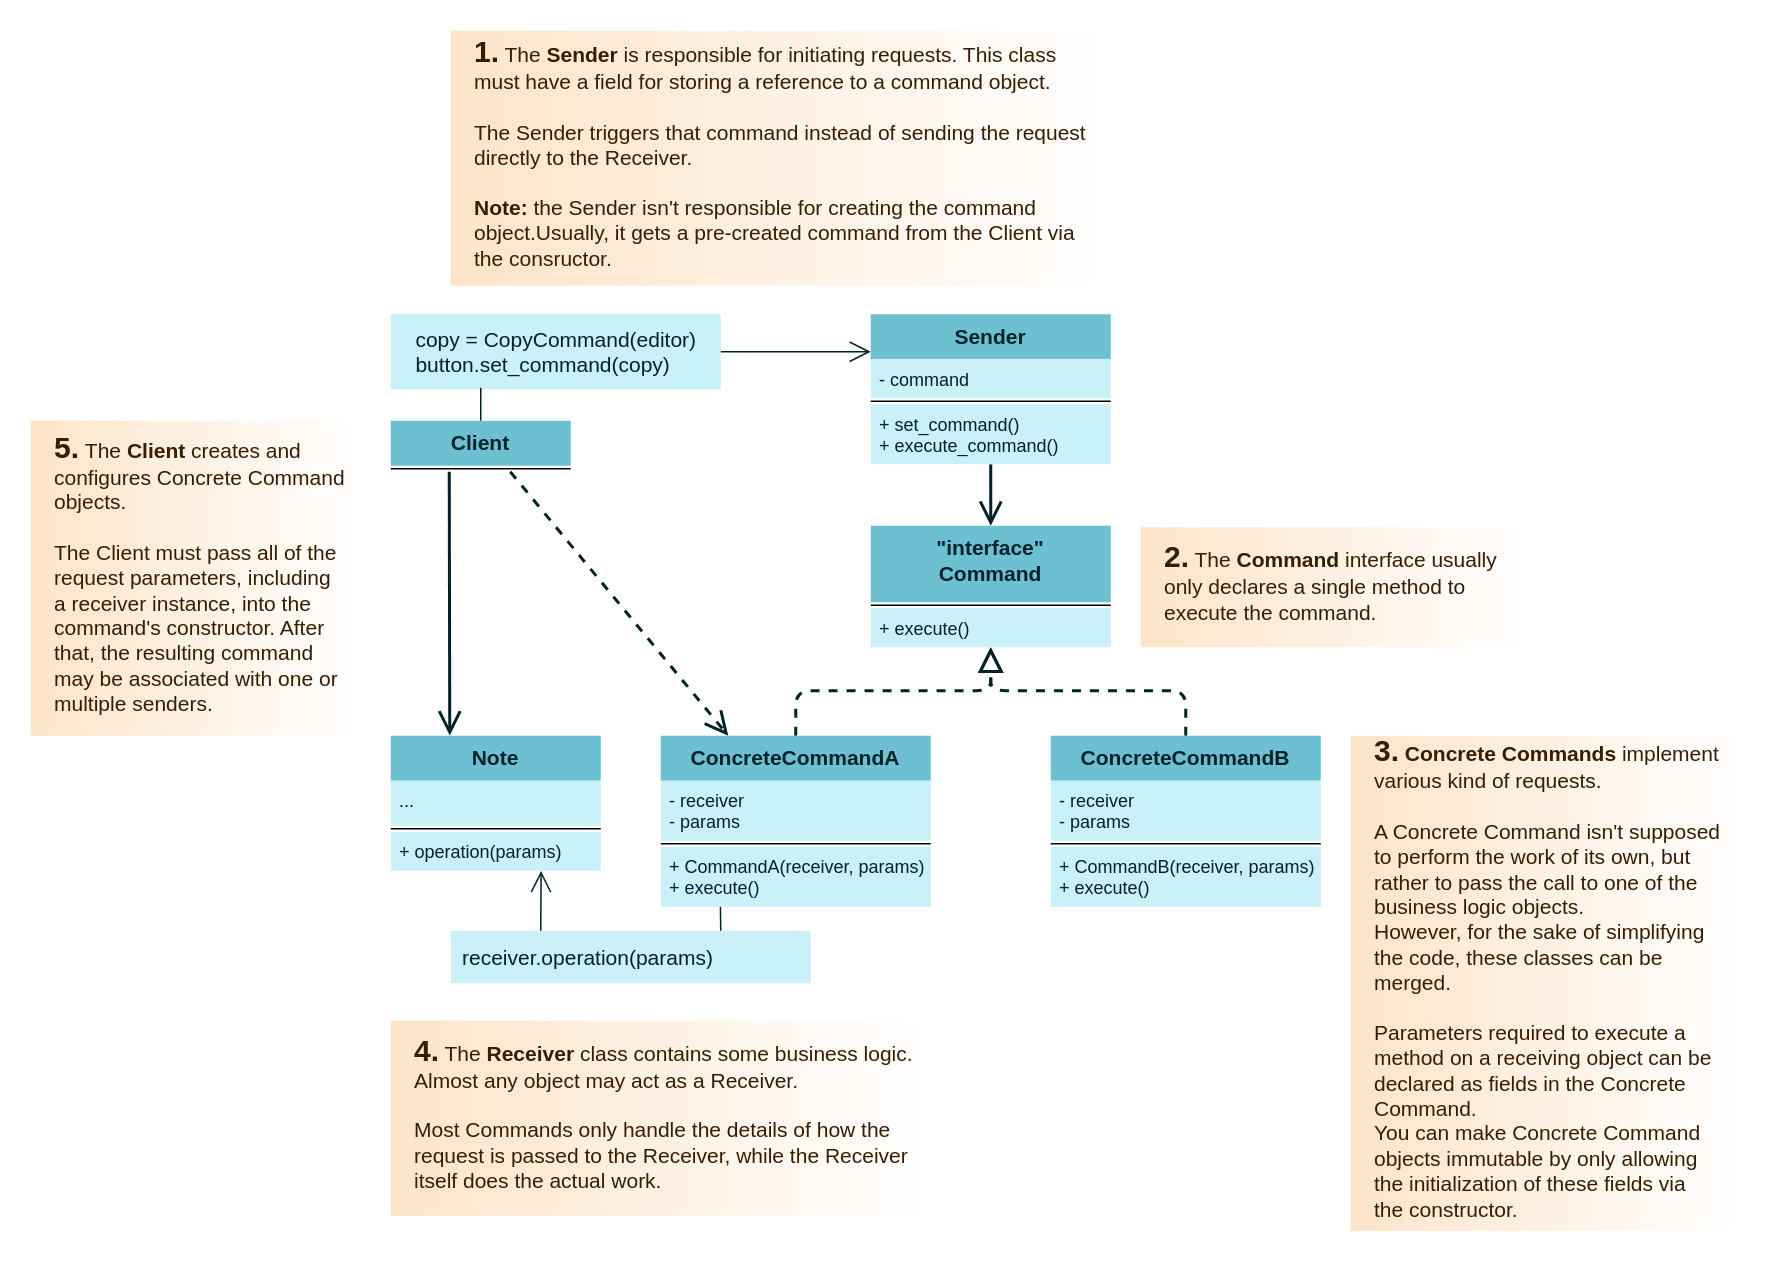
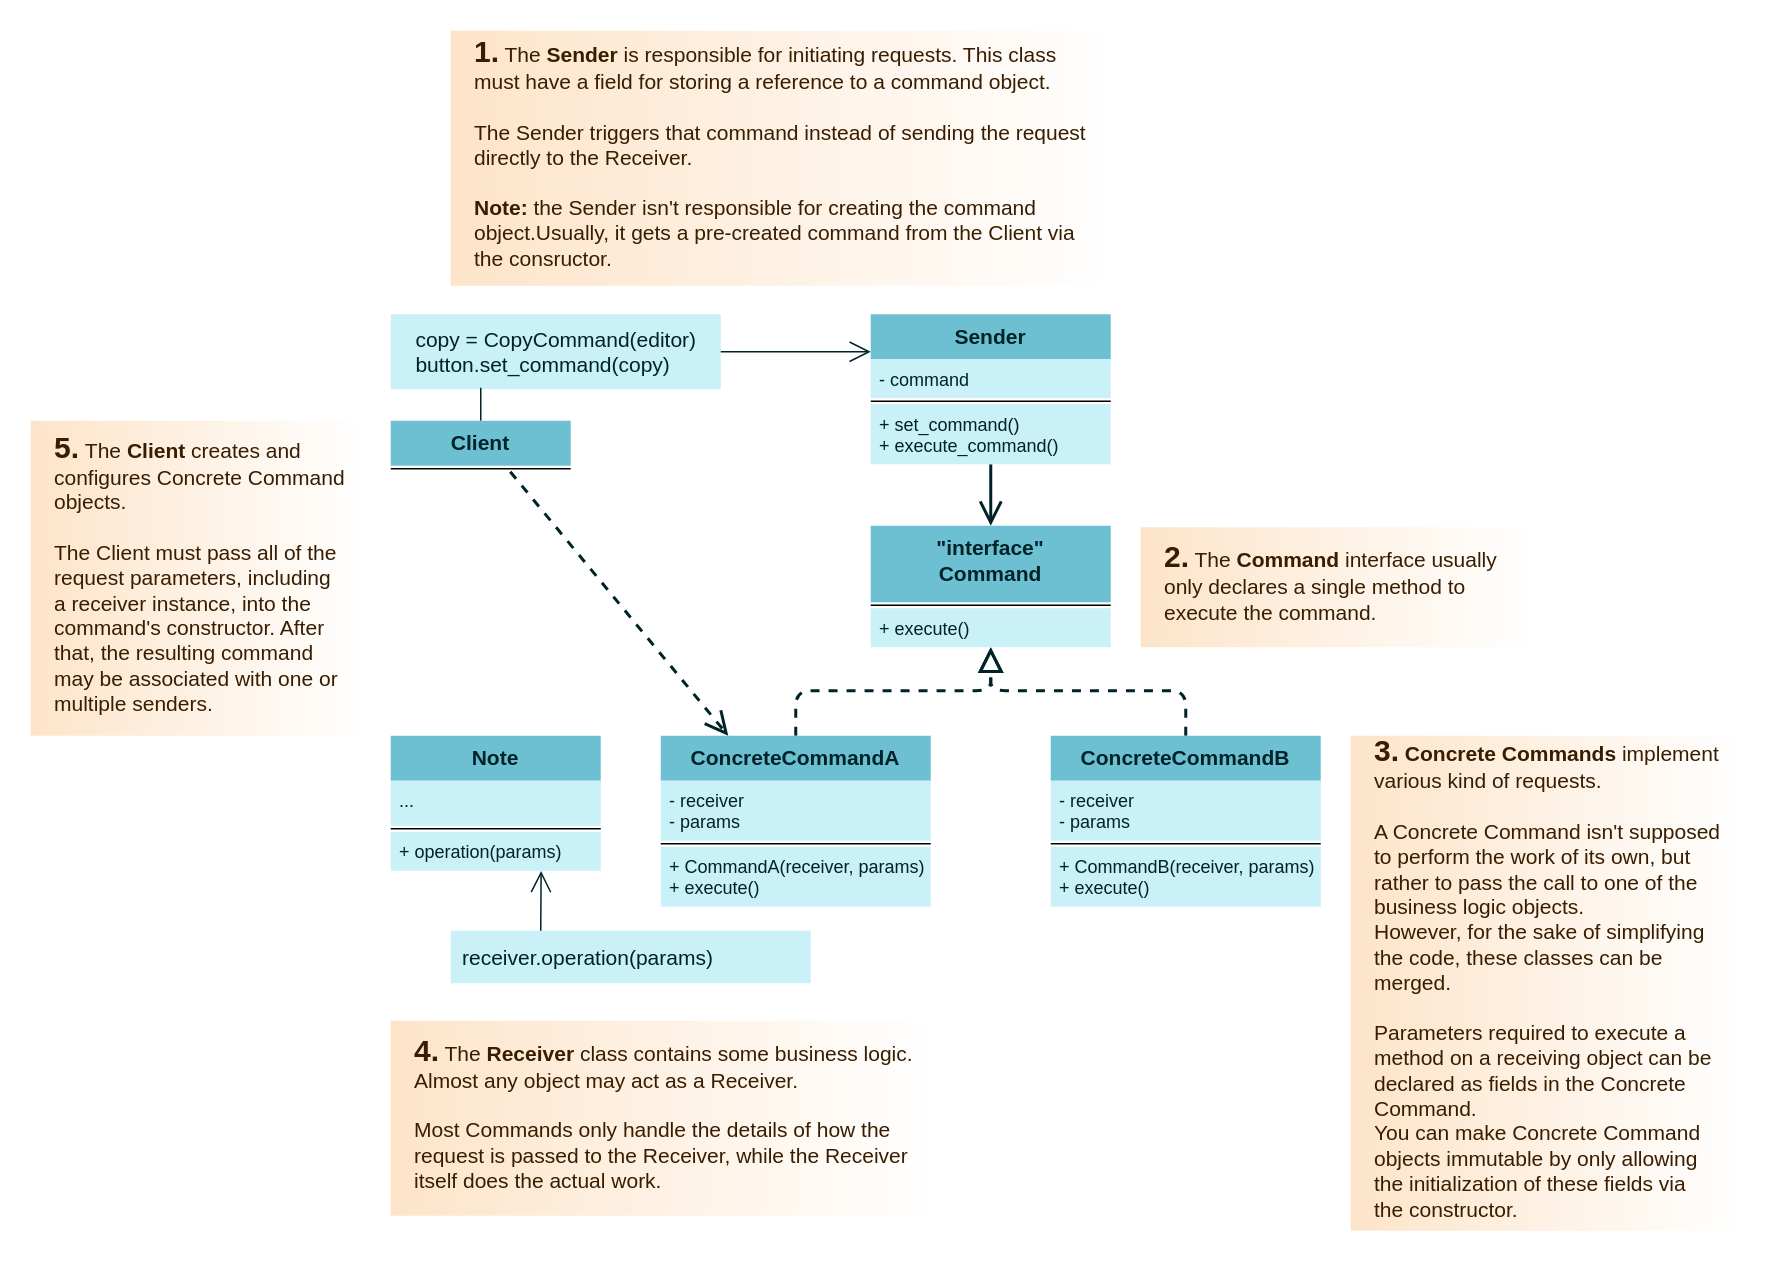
- <mxCell id="3" value="" style="endArrow=open;endFill=0;endSize=12;html=1;fontSize=14;fontColor=#391d00;strokeColor=#00232A;strokeWidth=2;exitX=0.325;exitY=1;exitDx=0;exitDy=0;exitPerimeter=0;entryX=0.281;entryY=-0.002;entryDx=0;entryDy=0;entryPerimeter=0;" parent="1" source="37" target="33" edge="1"><mxGeometry width="160" relative="1" as="geometry"><mxPoint x="450" y="400" as="sourcePoint" /><mxPoint x="390" y="370" as="targetPoint" /></mxGeometry></mxCell>
- <mxCell id="15" value="" style="endArrow=none;endFill=0;endSize=12;html=1;strokeColor=#00232A;fontSize=14;fontColor=#391d00;entryX=0.75;entryY=0;entryDx=0;entryDy=0;exitX=0.221;exitY=0.995;exitDx=0;exitDy=0;exitPerimeter=0;" edge="1" parent="1" source="28" target="13"><mxGeometry width="160" relative="1" as="geometry"><mxPoint x="490" y="610" as="sourcePoint" /><mxPoint x="340" y="420" as="targetPoint" /><Array as="points" /></mxGeometry></mxCell>
